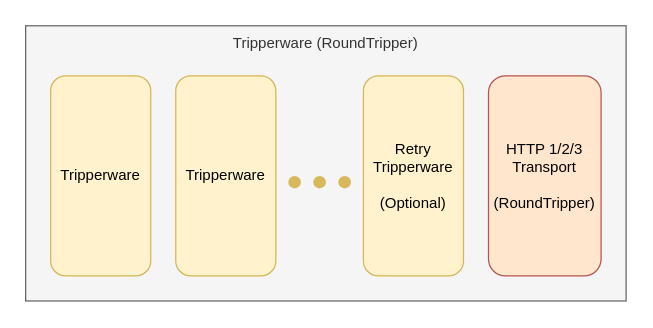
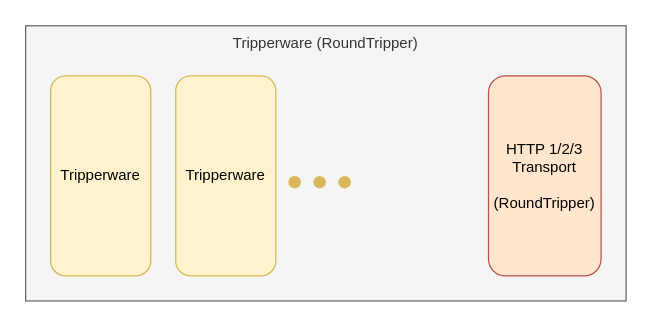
- <mxCell id="4" value="Retry&lt;br style=&quot;border-color: var(--border-color);&quot;&gt;Tripperware&lt;br style=&quot;border-color: var(--border-color);&quot;&gt;&lt;br style=&quot;border-color: var(--border-color);&quot;&gt;(Optional)" style="rounded=1;whiteSpace=wrap;html=1;fillColor=#fff2cc;strokeColor=#d6b656;" parent="1" vertex="1"><mxGeometry x="290" y="60" width="80" height="160" as="geometry" /></mxCell>
